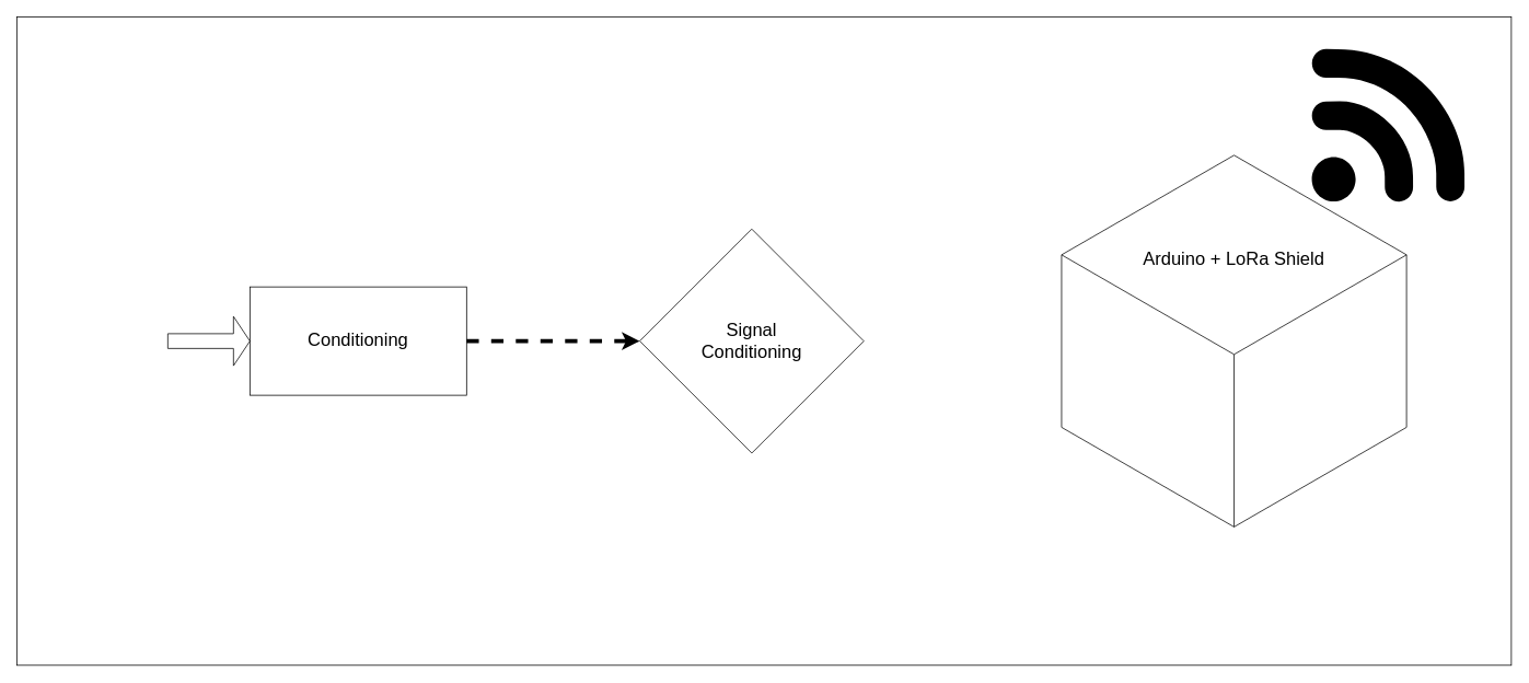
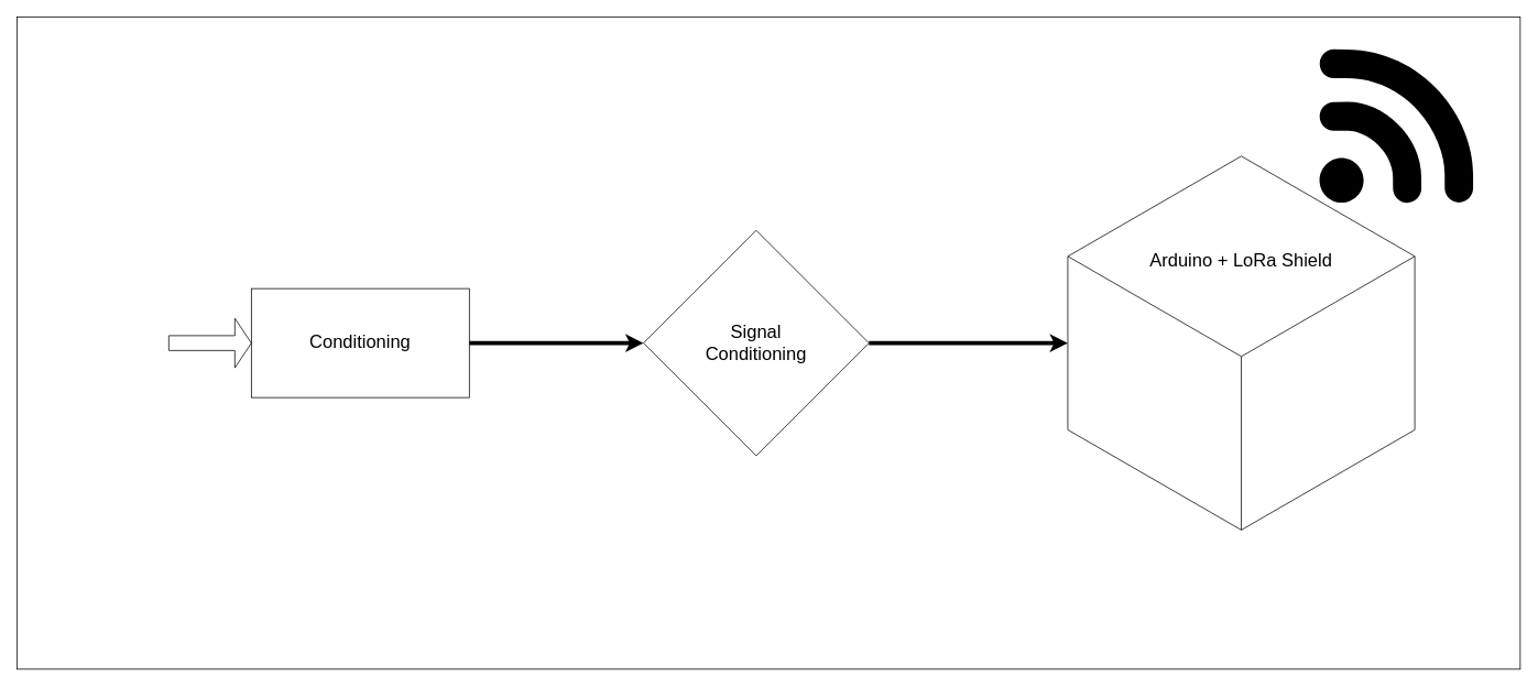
- <mxCell id="3" style="edgeStyle=orthogonalEdgeStyle;rounded=0;orthogonalLoop=1;jettySize=auto;html=1;exitX=1;exitY=0.5;exitDx=0;exitDy=0;entryX=0;entryY=0.5;entryDx=0;entryDy=0;strokeColor=#000000;strokeWidth=5;fontSize=22;fontColor=#000000;backgroundOutline=1;dashed=1;" parent="1" source="4" target="7" edge="1"><mxGeometry relative="1" as="geometry" /></mxCell>
+ <mxCell id="3" style="edgeStyle=orthogonalEdgeStyle;rounded=0;orthogonalLoop=1;jettySize=auto;html=1;exitX=1;exitY=0.5;exitDx=0;exitDy=0;entryX=0;entryY=0.5;entryDx=0;entryDy=0;strokeColor=#000000;strokeWidth=5;fontSize=22;fontColor=#000000;backgroundOutline=1;" parent="1" source="4" target="7" edge="1"><mxGeometry relative="1" as="geometry" /></mxCell>
+ <mxCell id="6" style="edgeStyle=orthogonalEdgeStyle;rounded=0;orthogonalLoop=1;jettySize=auto;html=1;exitX=1;exitY=0.5;exitDx=0;exitDy=0;strokeColor=#000000;strokeWidth=5;fontSize=22;fontColor=#000000;backgroundOutline=1;" parent="1" source="7" target="8" edge="1"><mxGeometry relative="1" as="geometry" /></mxCell>
